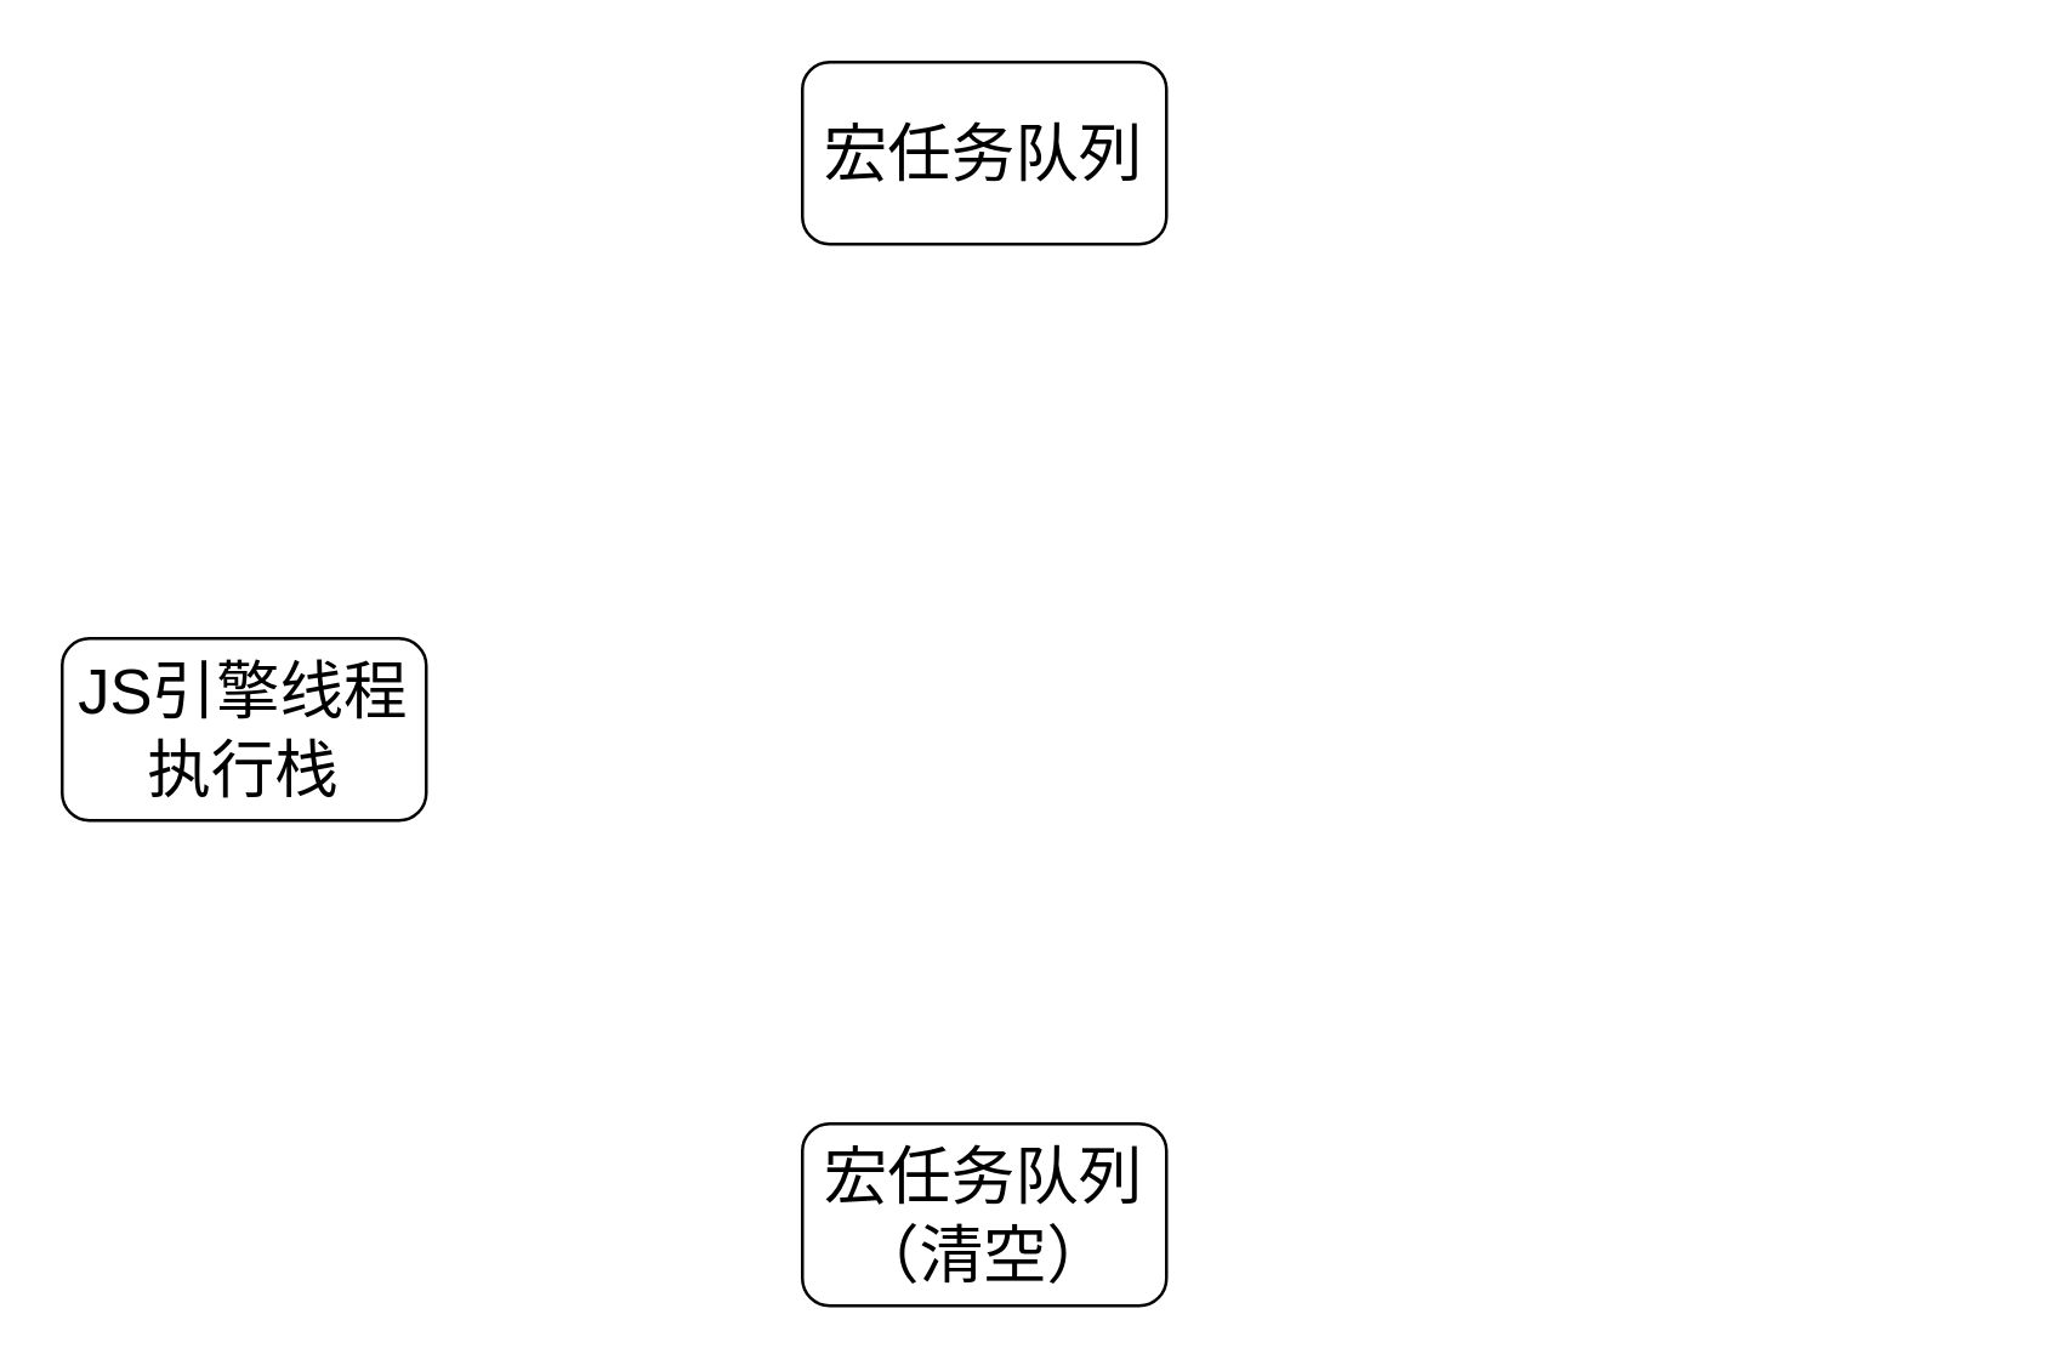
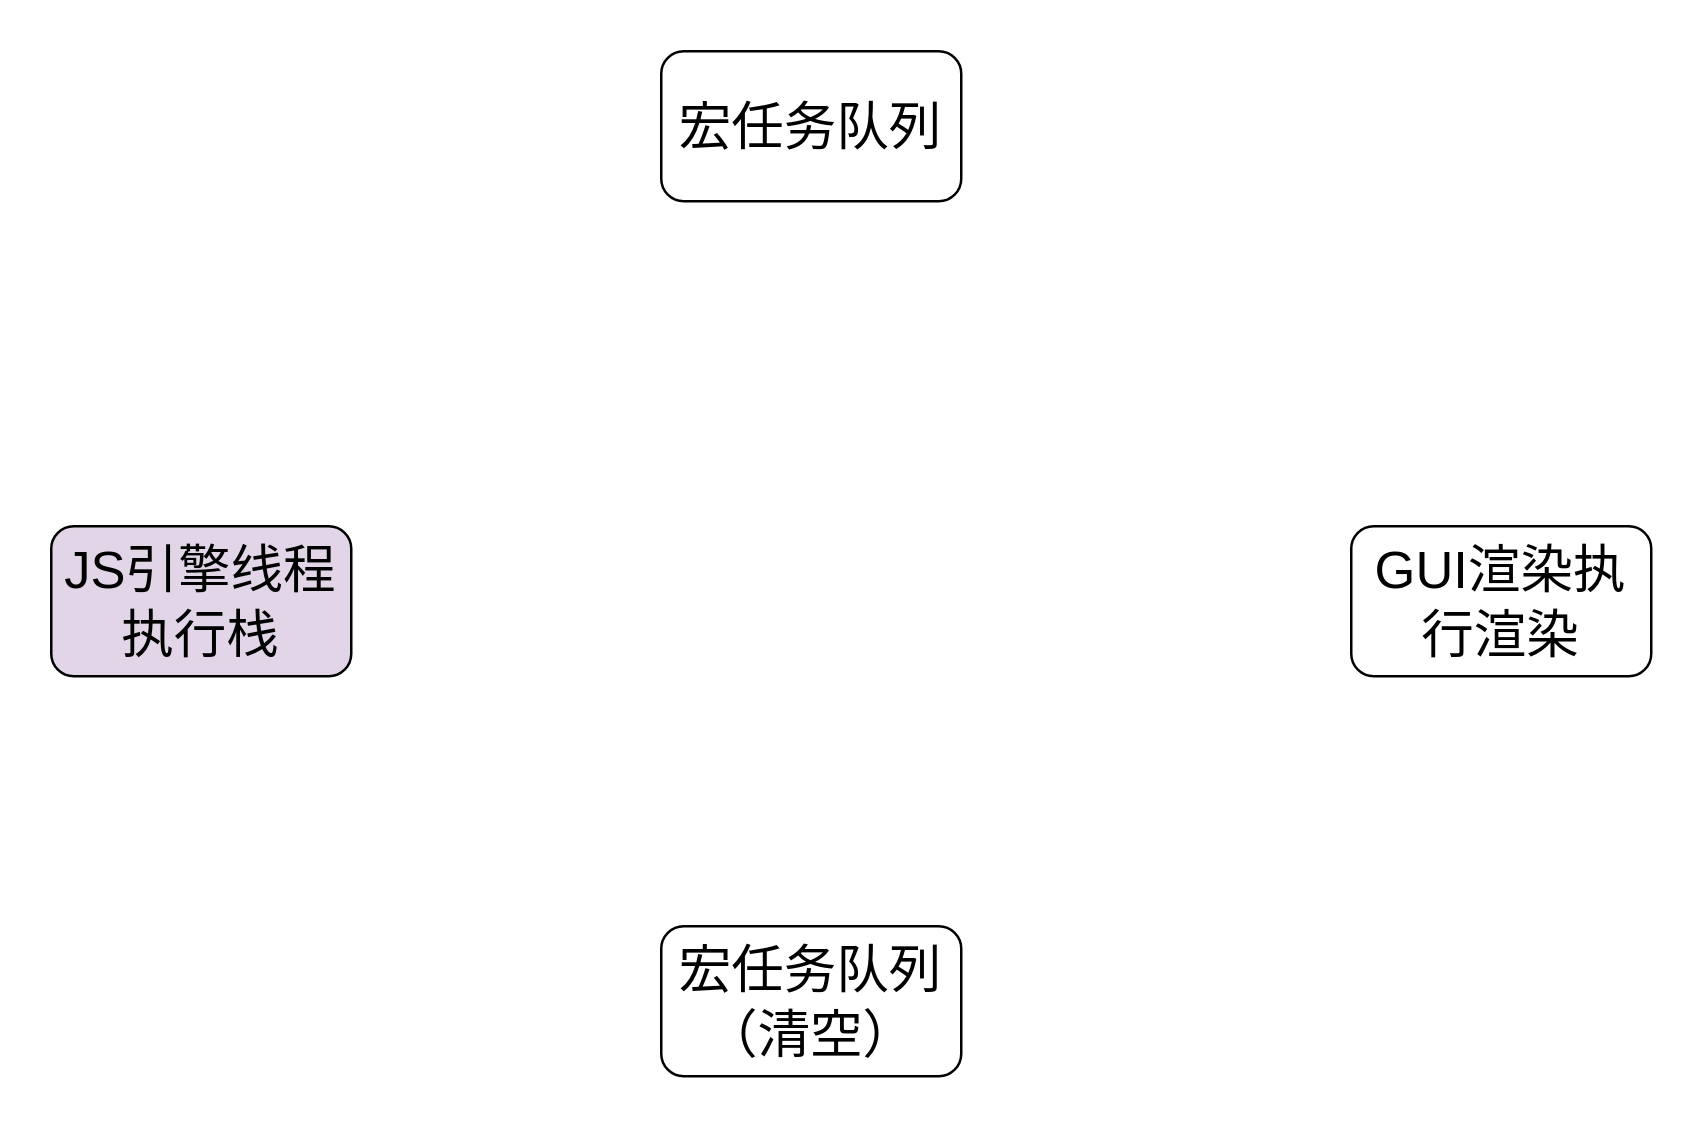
- <mxCell id="3" value="JS引擎线程执行栈" style="rounded=1;whiteSpace=wrap;html=1;fontSize=21;" parent="1" vertex="1"><mxGeometry x="20" y="210" width="120" height="60" as="geometry" /></mxCell>
+ <mxCell id="3" value="JS引擎线程执行栈" style="rounded=1;whiteSpace=wrap;html=1;fontSize=21;fillColor=#e1d5e7;" parent="1" vertex="1"><mxGeometry x="20" y="210" width="120" height="60" as="geometry" /></mxCell>
+ <mxCell id="5" value="GUI渲染执行渲染" style="rounded=1;whiteSpace=wrap;html=1;fontSize=21;" parent="1" vertex="1"><mxGeometry x="540" y="210" width="120" height="60" as="geometry" /></mxCell>
